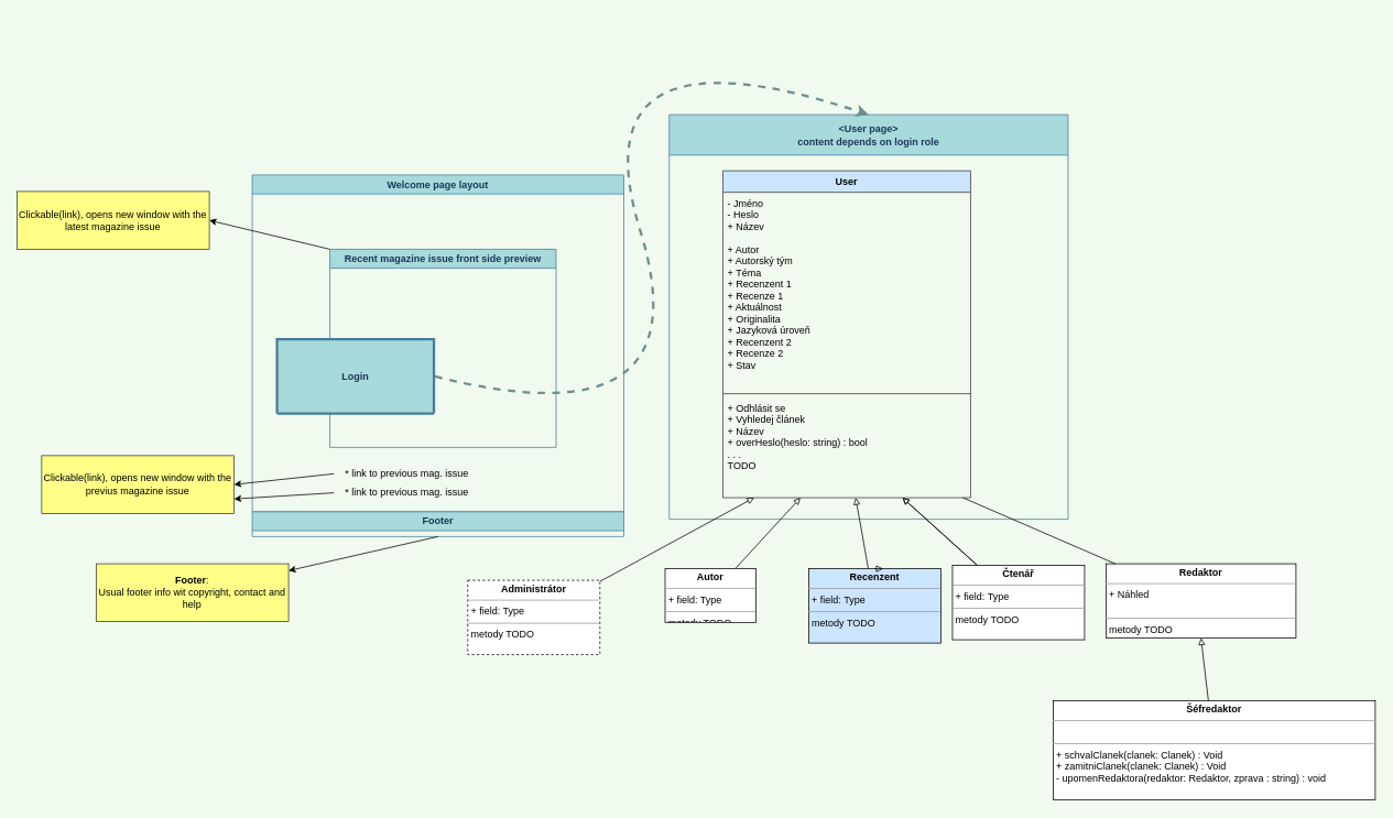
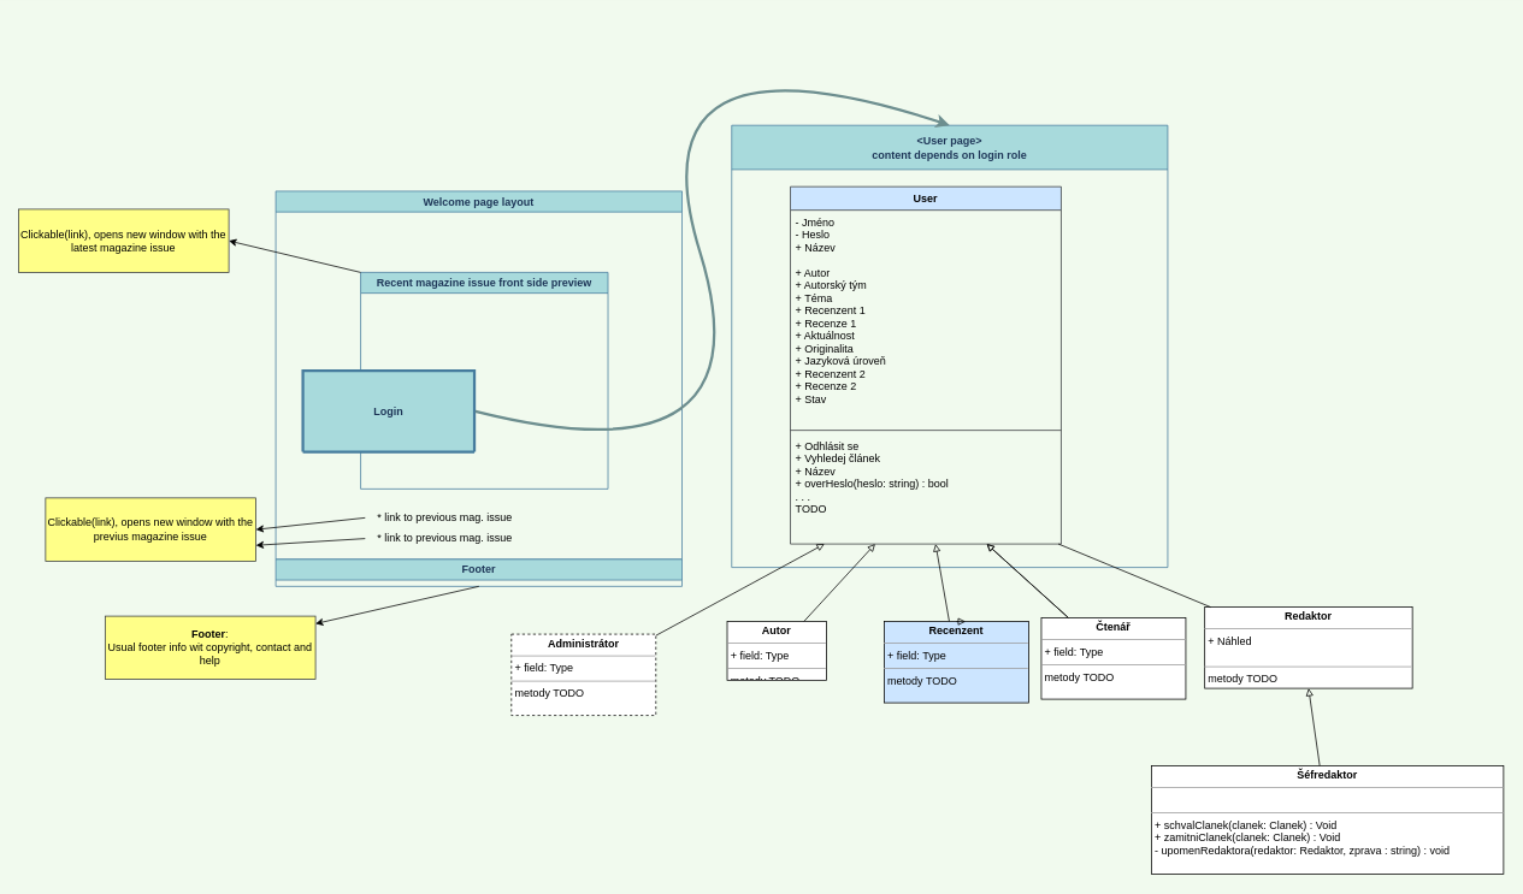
- <mxCell id="20" value="" style="curved=1;endArrow=classic;html=1;rounded=0;entryX=0.5;entryY=0;entryDx=0;entryDy=0;exitX=1;exitY=0.5;exitDx=0;exitDy=0;strokeWidth=3;strokeColor=#6D8E8F;dashed=1;" edge="1" parent="1" source="5" target="15"><mxGeometry width="50" height="50" relative="1" as="geometry"><mxPoint x="815" y="452" as="sourcePoint" /><mxPoint x="865" y="402" as="targetPoint" /><Array as="points"><mxPoint x="855" y="538" /><mxPoint x="695" y="20" /></Array></mxGeometry></mxCell>
+ <mxCell id="20" value="" style="curved=1;endArrow=classic;html=1;rounded=0;entryX=0.5;entryY=0;entryDx=0;entryDy=0;exitX=1;exitY=0.5;exitDx=0;exitDy=0;strokeWidth=3;strokeColor=#6D8E8F;" edge="1" parent="1" source="5" target="15"><mxGeometry width="50" height="50" relative="1" as="geometry"><mxPoint x="815" y="452" as="sourcePoint" /><mxPoint x="865" y="402" as="targetPoint" /><Array as="points"><mxPoint x="855" y="538" /><mxPoint x="695" y="20" /></Array></mxGeometry></mxCell>
- <mxCell id="22" value="&lt;p style=&quot;margin:0px;margin-top:4px;text-align:center;&quot;&gt;&lt;b&gt;Redaktor&lt;/b&gt;&lt;/p&gt;&lt;hr size=&quot;1&quot;&gt;&lt;p style=&quot;margin:0px;margin-left:4px;&quot;&gt;+ Náhled&lt;br&gt;&lt;/p&gt;&lt;p style=&quot;margin:0px;margin-left:4px;&quot;&gt;&lt;br&gt;&lt;/p&gt;&lt;hr size=&quot;1&quot;&gt;&lt;p style=&quot;margin:0px;margin-left:4px;&quot;&gt;metody TODO&lt;/p&gt;" style="verticalAlign=top;align=left;overflow=fill;fontSize=12;fontFamily=Helvetica;html=1;" vertex="1" parent="1"><mxGeometry x="1339" y="682" width="230" height="90" as="geometry" /></mxCell>
+ <mxCell id="22" value="&lt;p style=&quot;margin:0px;margin-top:4px;text-align:center;&quot;&gt;&lt;b&gt;Redaktor&lt;/b&gt;&lt;/p&gt;&lt;hr size=&quot;1&quot;&gt;&lt;p style=&quot;margin:0px;margin-left:4px;&quot;&gt;+ Náhled&lt;br&gt;&lt;/p&gt;&lt;p style=&quot;margin:0px;margin-left:4px;&quot;&gt;&lt;br&gt;&lt;/p&gt;&lt;hr size=&quot;1&quot;&gt;&lt;p style=&quot;margin:0px;margin-left:4px;&quot;&gt;metody TODO&lt;/p&gt;" style="verticalAlign=top;align=left;overflow=fill;fontSize=12;fontFamily=Helvetica;html=1;" vertex="1" parent="1"><mxGeometry x="1334" y="672" width="230" height="90" as="geometry" /></mxCell>
